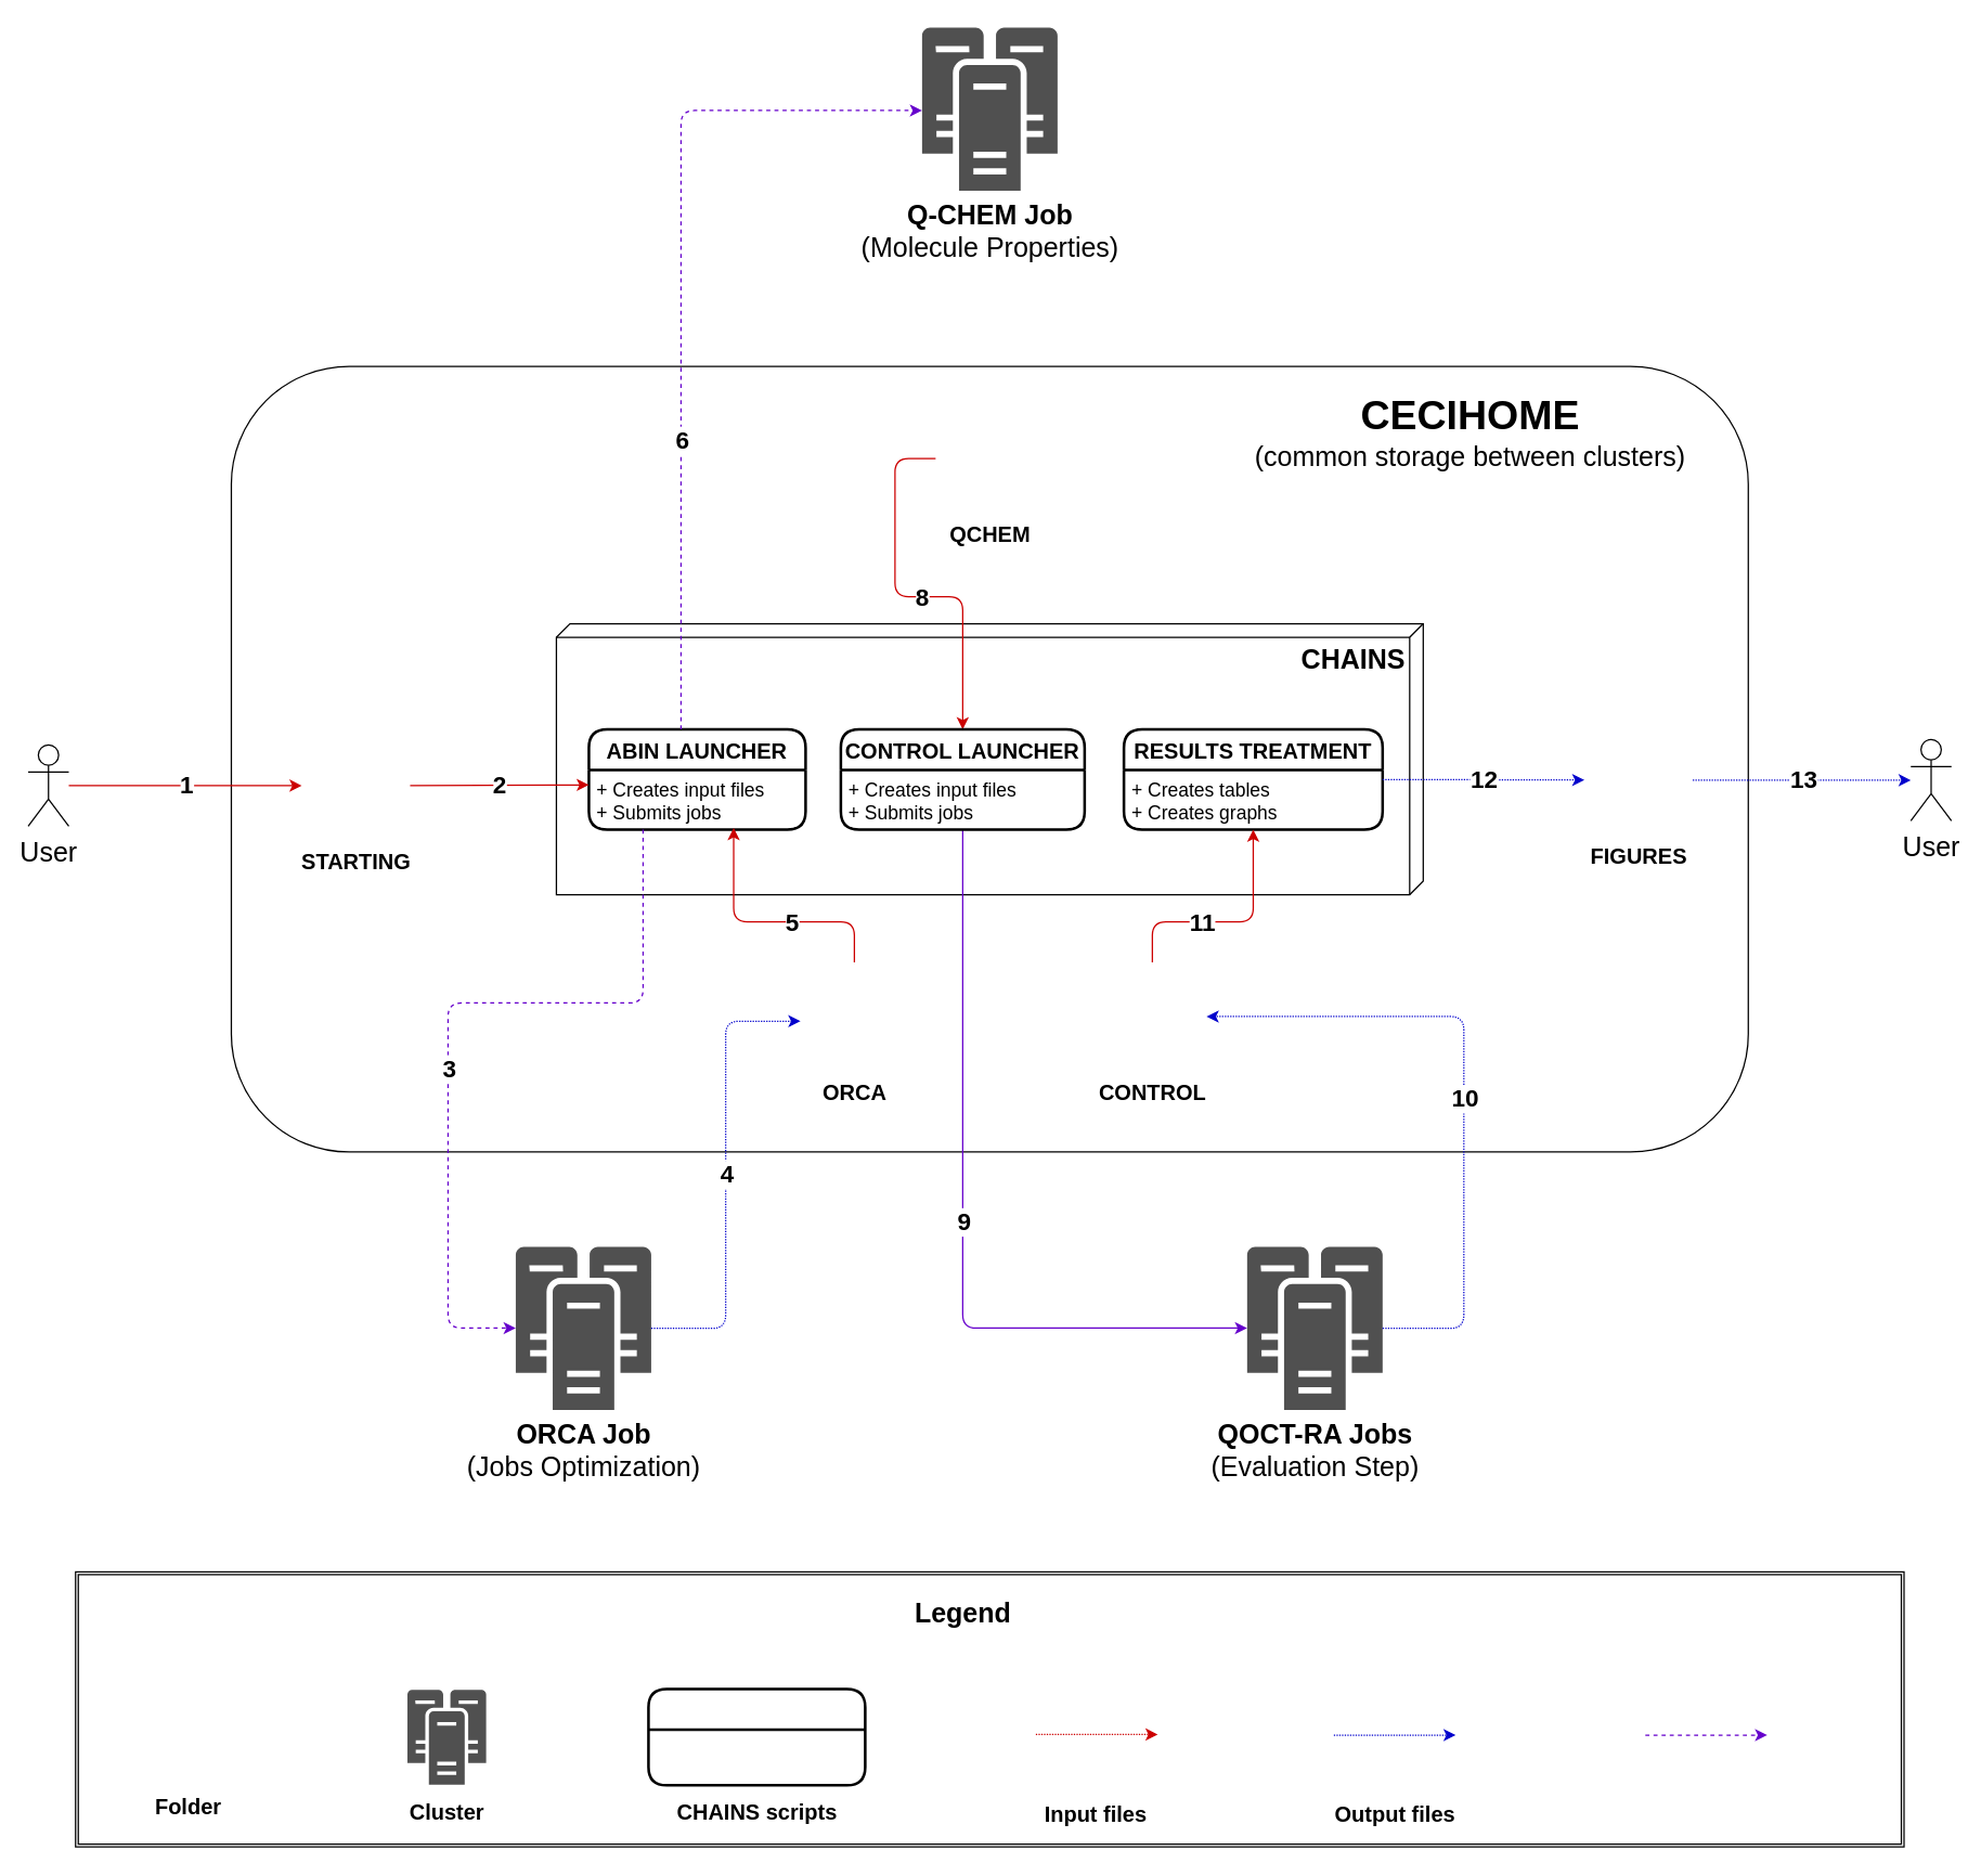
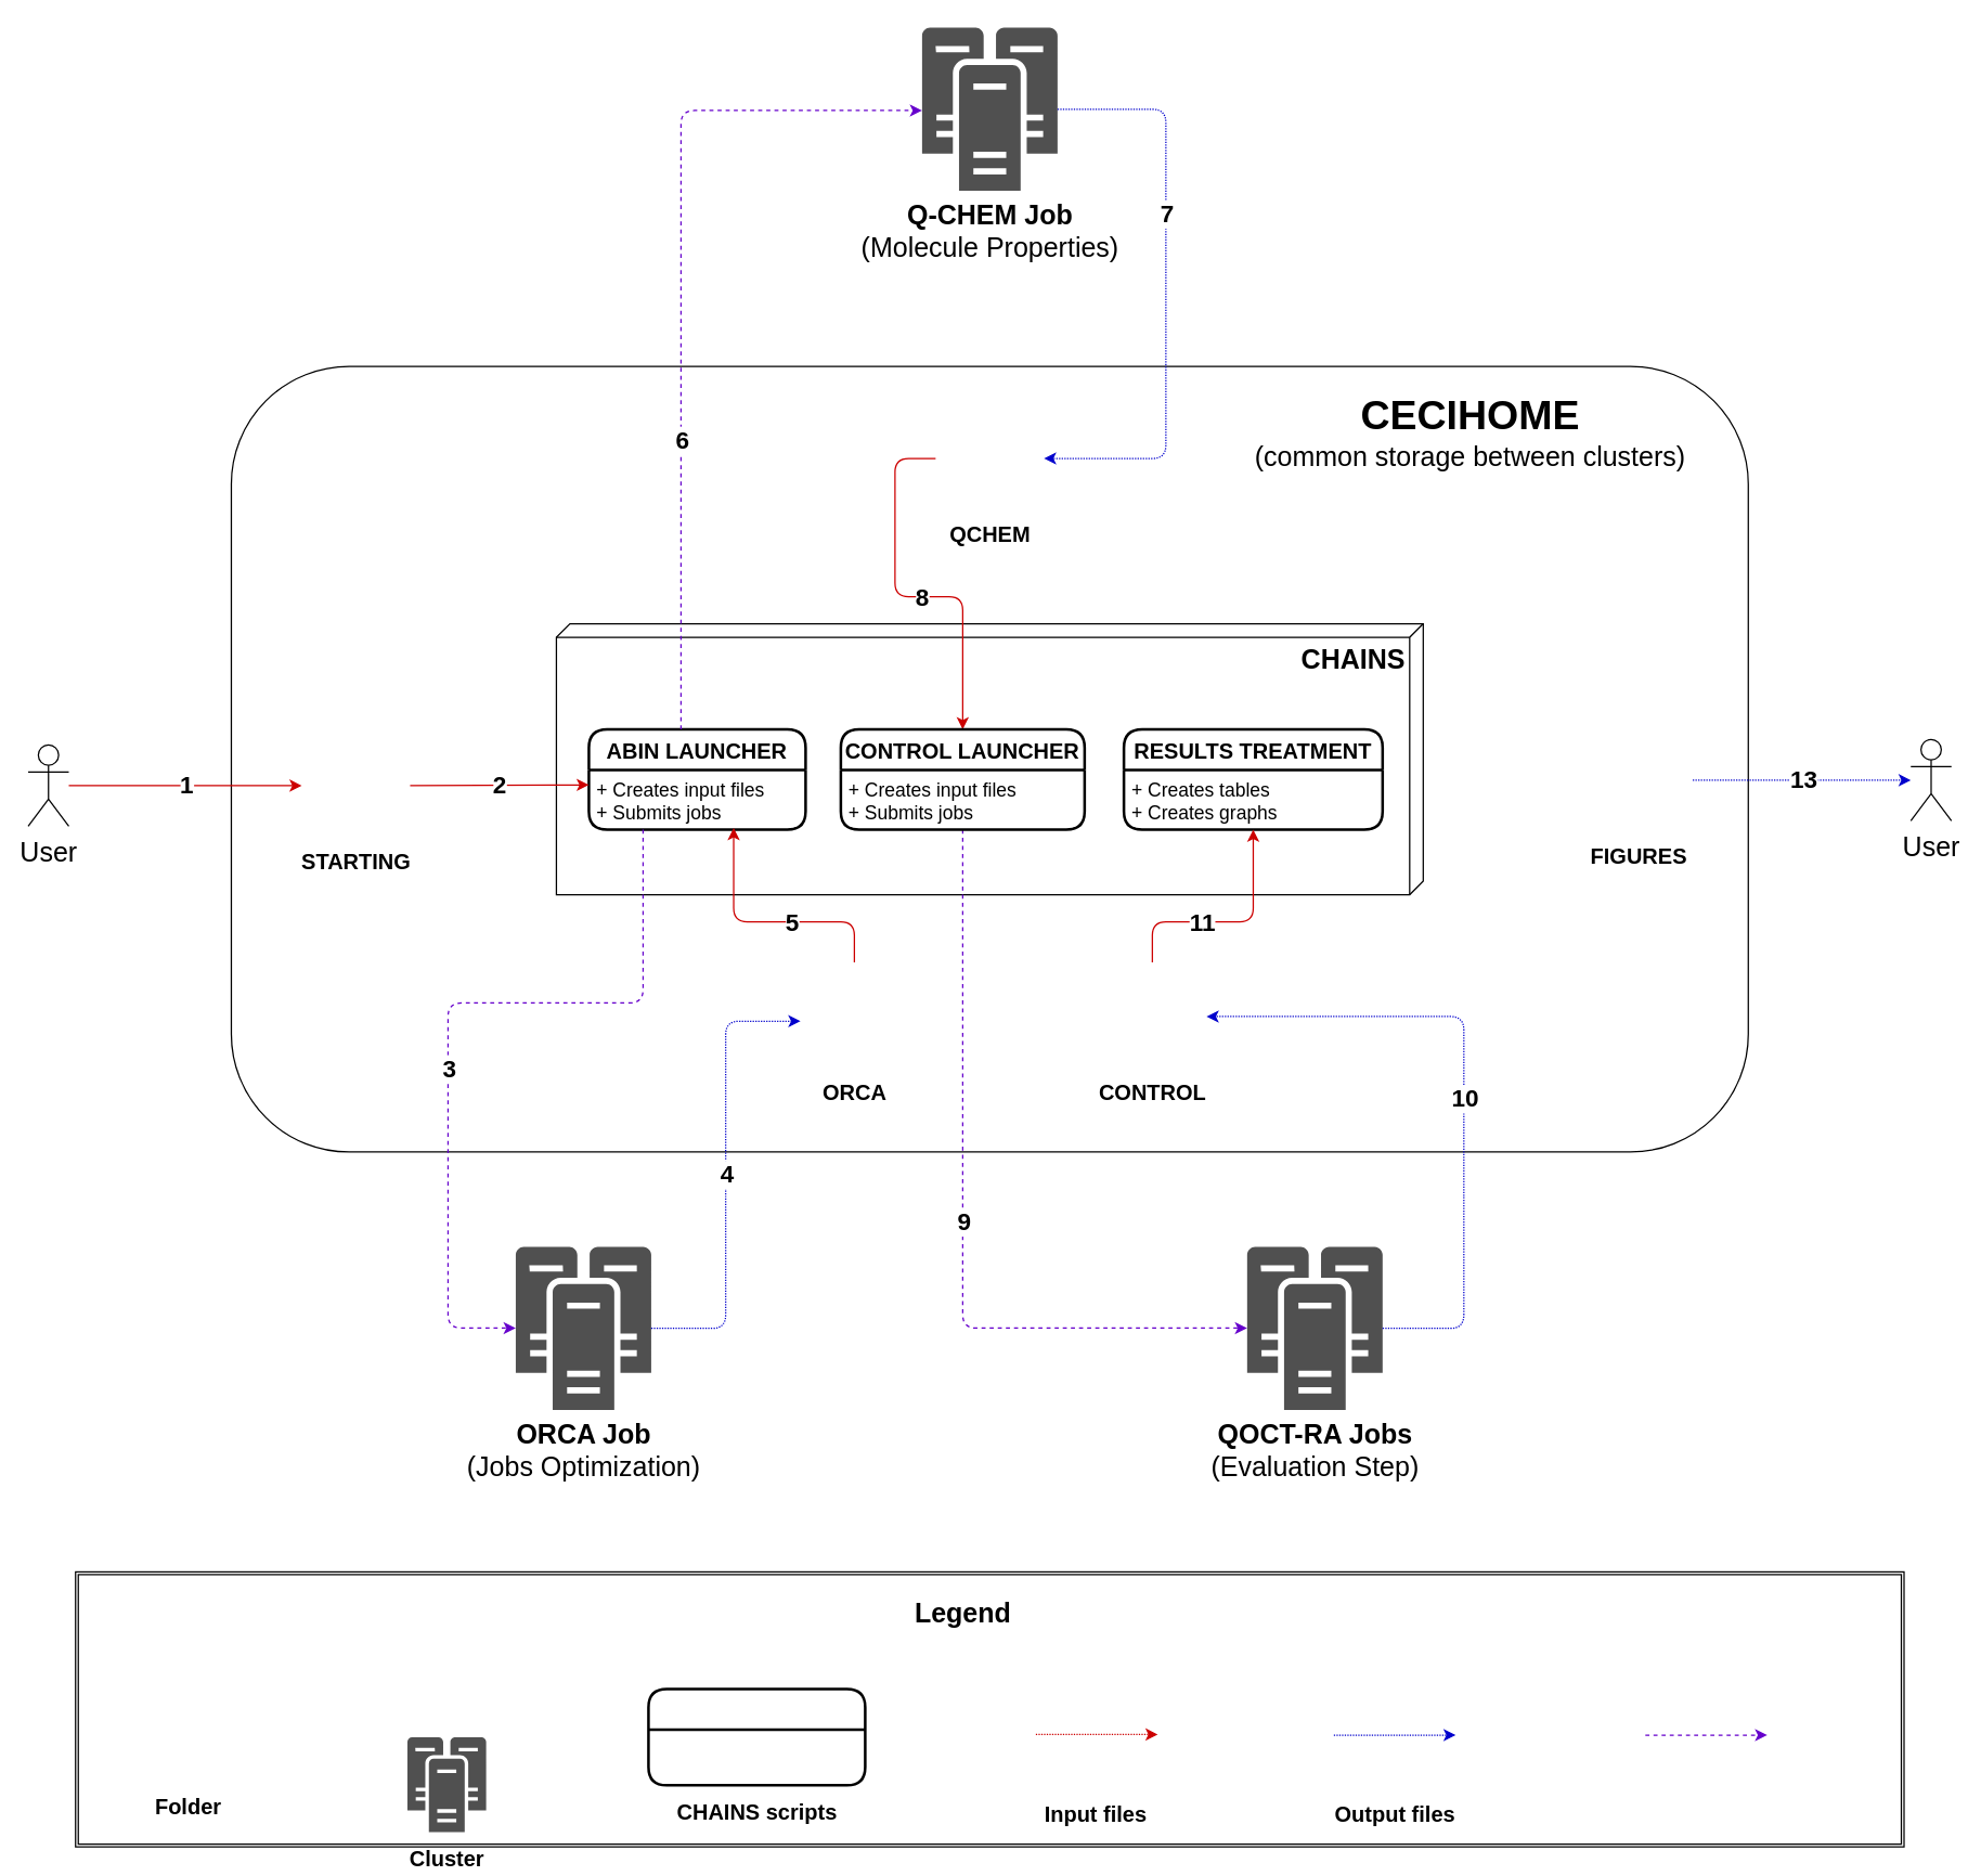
+ <mxCell id="30" value="" style="endArrow=classic;html=1;fontSize=20;edgeStyle=orthogonalEdgeStyle;entryX=1;entryY=0.5;entryDx=0;entryDy=0;strokeColor=#0000CC;dashed=1;dashPattern=1 1;" parent="1" source="11" target="7" edge="1"><mxGeometry relative="1" as="geometry"><mxPoint x="630" y="220" as="sourcePoint" /><mxPoint x="740" y="298" as="targetPoint" /><Array as="points"><mxPoint x="860" y="80" /><mxPoint x="860" y="338" /></Array></mxGeometry></mxCell>
+ <mxCell id="31" value="&lt;b&gt;7&lt;/b&gt;" style="edgeLabel;resizable=0;html=1;align=center;verticalAlign=middle;fontSize=18;rounded=1;" parent="30" connectable="0" vertex="1"><mxGeometry relative="1" as="geometry"><mxPoint y="-57.2" as="offset" /></mxGeometry></mxCell>
- <mxCell id="40" value="" style="endArrow=classic;html=1;fontSize=20;exitX=1;exitY=0.5;exitDx=0;exitDy=0;strokeColor=#0000CC;dashed=1;dashPattern=1 1;" parent="1" source="18" target="9" edge="1"><mxGeometry relative="1" as="geometry"><mxPoint x="1012" y="650" as="sourcePoint" /><mxPoint x="1184" y="650.25" as="targetPoint" /></mxGeometry></mxCell>
- <mxCell id="41" value="&lt;b&gt;12&lt;/b&gt;" style="edgeLabel;resizable=0;html=1;align=center;verticalAlign=middle;fontSize=18;rounded=1;" parent="40" connectable="0" vertex="1"><mxGeometry relative="1" as="geometry" /></mxCell>
- <mxCell id="34" value="" style="endArrow=classic;html=1;fontSize=20;exitX=0.5;exitY=1;exitDx=0;exitDy=0;edgeStyle=orthogonalEdgeStyle;strokeColor=#6600CC;dashed=0;" parent="1" source="59" target="12" edge="1"><mxGeometry relative="1" as="geometry"><mxPoint x="730" y="838.41" as="sourcePoint" /><mxPoint x="770" y="1040.41" as="targetPoint" /><Array as="points"><mxPoint x="710" y="980" /></Array></mxGeometry></mxCell>
+ <mxCell id="34" value="" style="endArrow=classic;html=1;fontSize=20;exitX=0.5;exitY=1;exitDx=0;exitDy=0;edgeStyle=orthogonalEdgeStyle;strokeColor=#6600CC;dashed=1;" parent="1" source="59" target="12" edge="1"><mxGeometry relative="1" as="geometry"><mxPoint x="730" y="838.41" as="sourcePoint" /><mxPoint x="770" y="1040.41" as="targetPoint" /><Array as="points"><mxPoint x="710" y="980" /></Array></mxGeometry></mxCell>
- <mxCell id="47" value="&lt;b&gt;&lt;font style=&quot;font-size: 16px&quot;&gt;Cluster&lt;/font&gt;&lt;/b&gt;" style="pointerEvents=1;shadow=0;dashed=0;html=1;strokeColor=none;fillColor=#505050;labelPosition=center;verticalLabelPosition=bottom;verticalAlign=top;outlineConnect=0;align=center;shape=mxgraph.office.servers.cluster_server;fontSize=20;aspect=fixed;rounded=1;" vertex="1" parent="1"><mxGeometry x="300" y="1247" width="58.13" height="70" as="geometry" /></mxCell>
+ <mxCell id="47" value="&lt;b&gt;&lt;font style=&quot;font-size: 16px&quot;&gt;Cluster&lt;/font&gt;&lt;/b&gt;" style="pointerEvents=1;shadow=0;dashed=0;html=1;strokeColor=none;fillColor=#505050;labelPosition=center;verticalLabelPosition=bottom;verticalAlign=top;outlineConnect=0;align=center;shape=mxgraph.office.servers.cluster_server;fontSize=20;aspect=fixed;rounded=1;" vertex="1" parent="1"><mxGeometry x="300" y="1282" width="58.13" height="70" as="geometry" /></mxCell>
